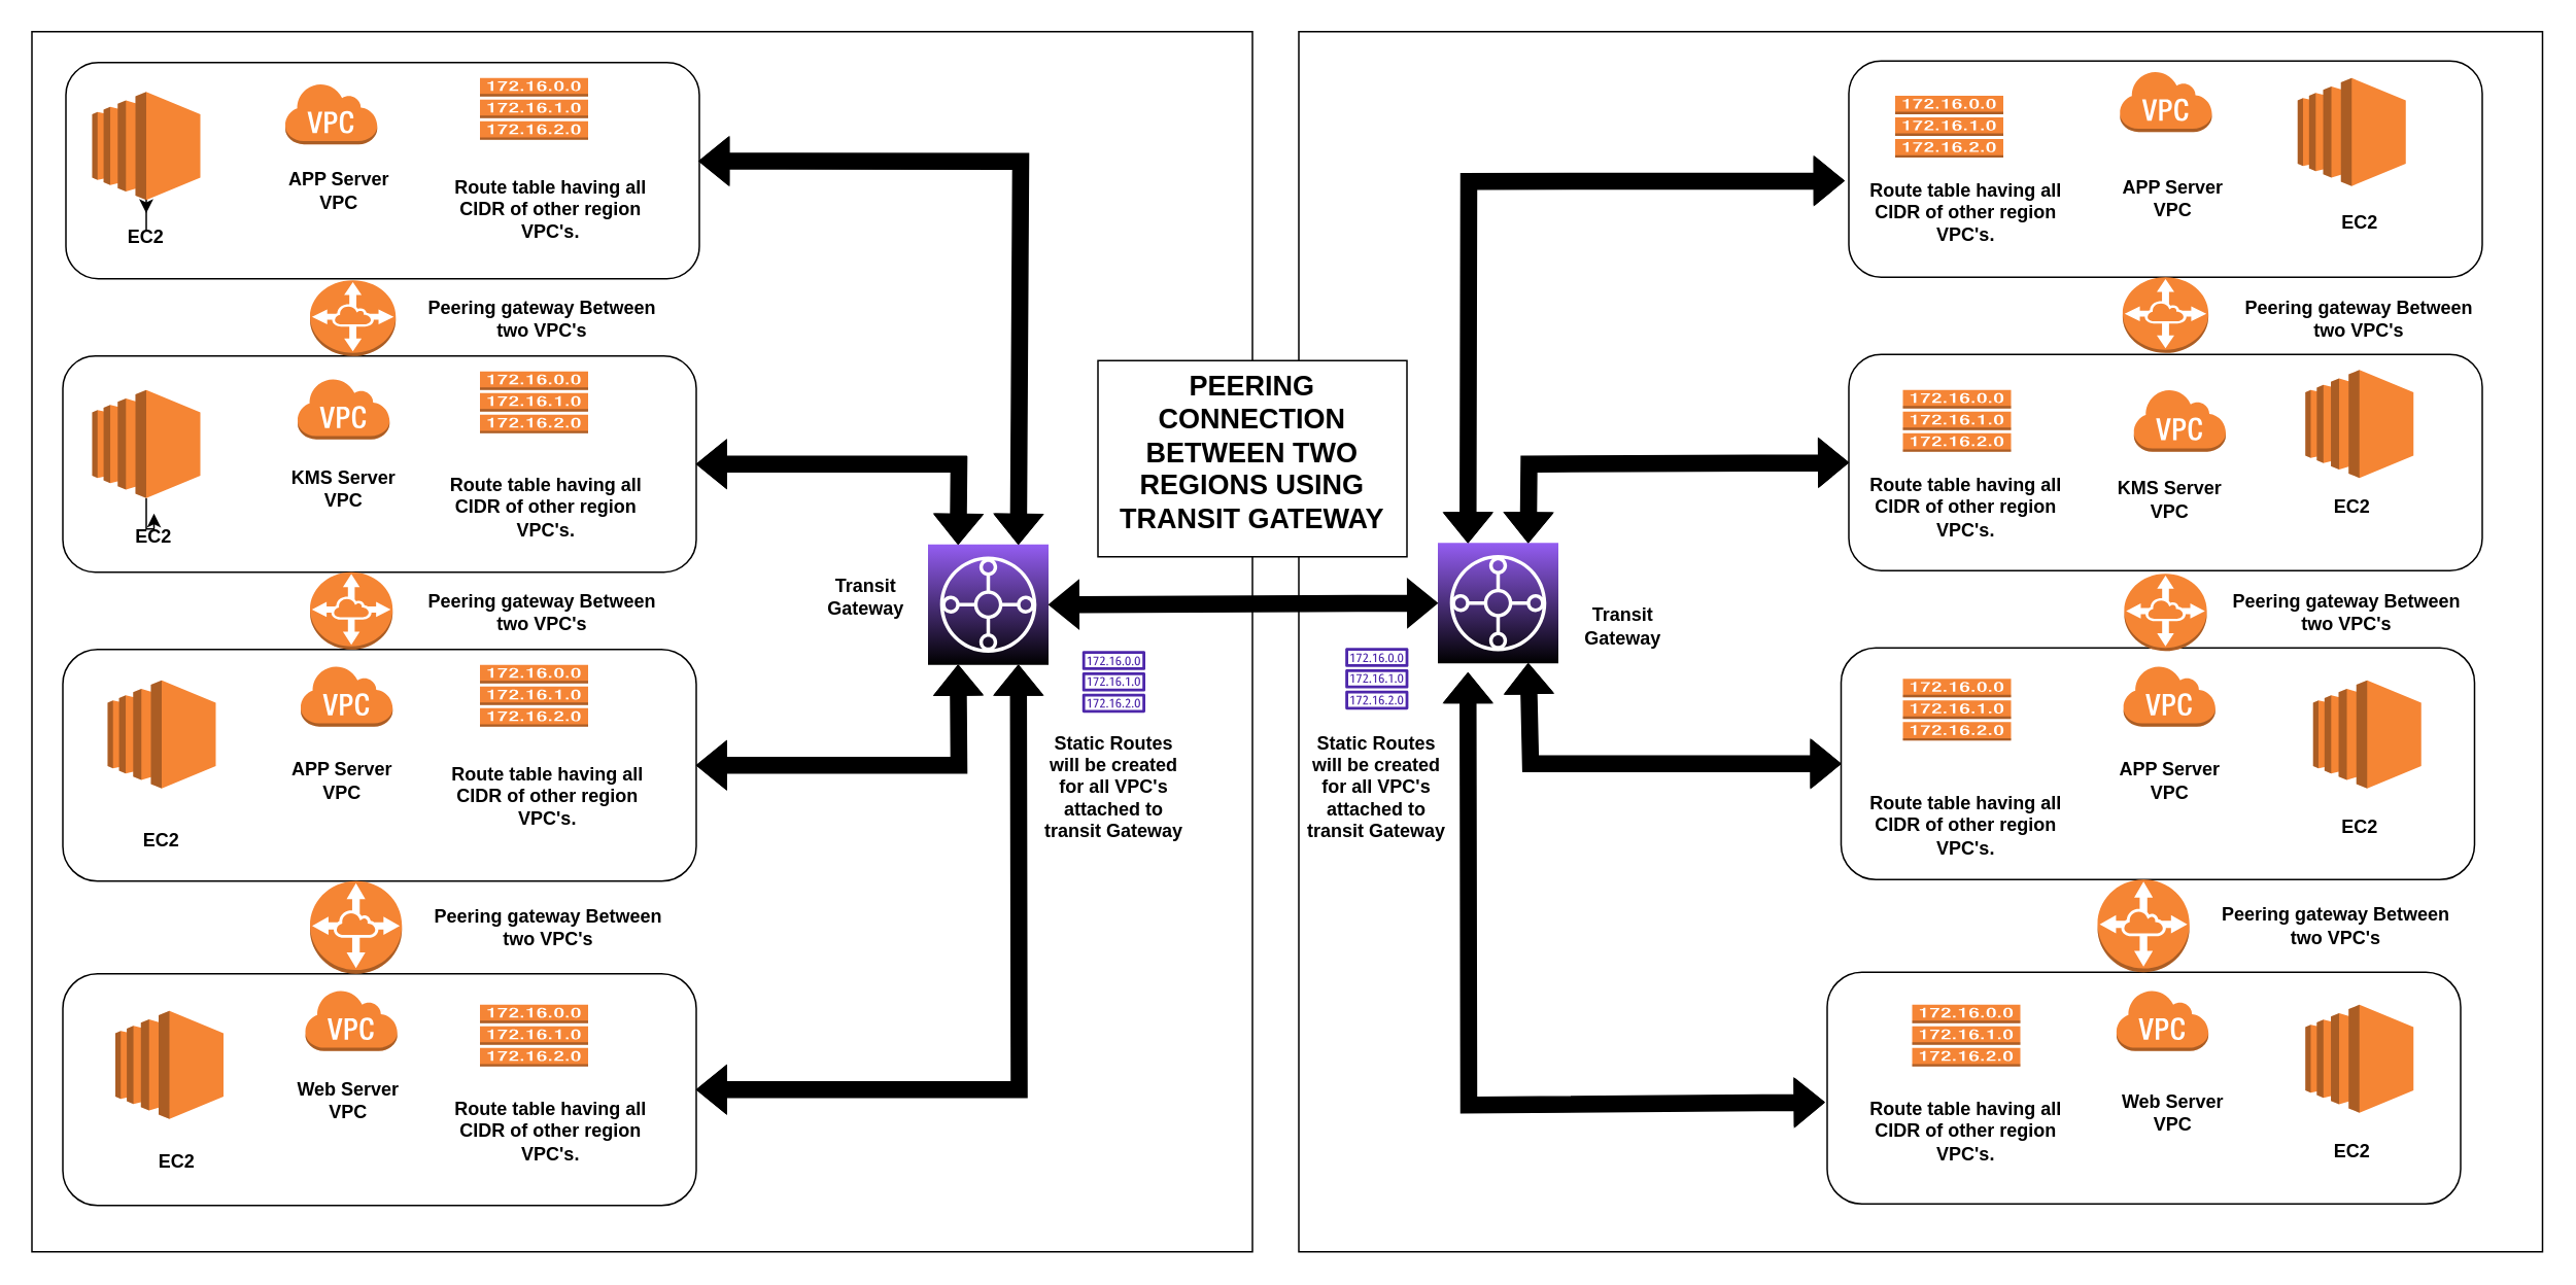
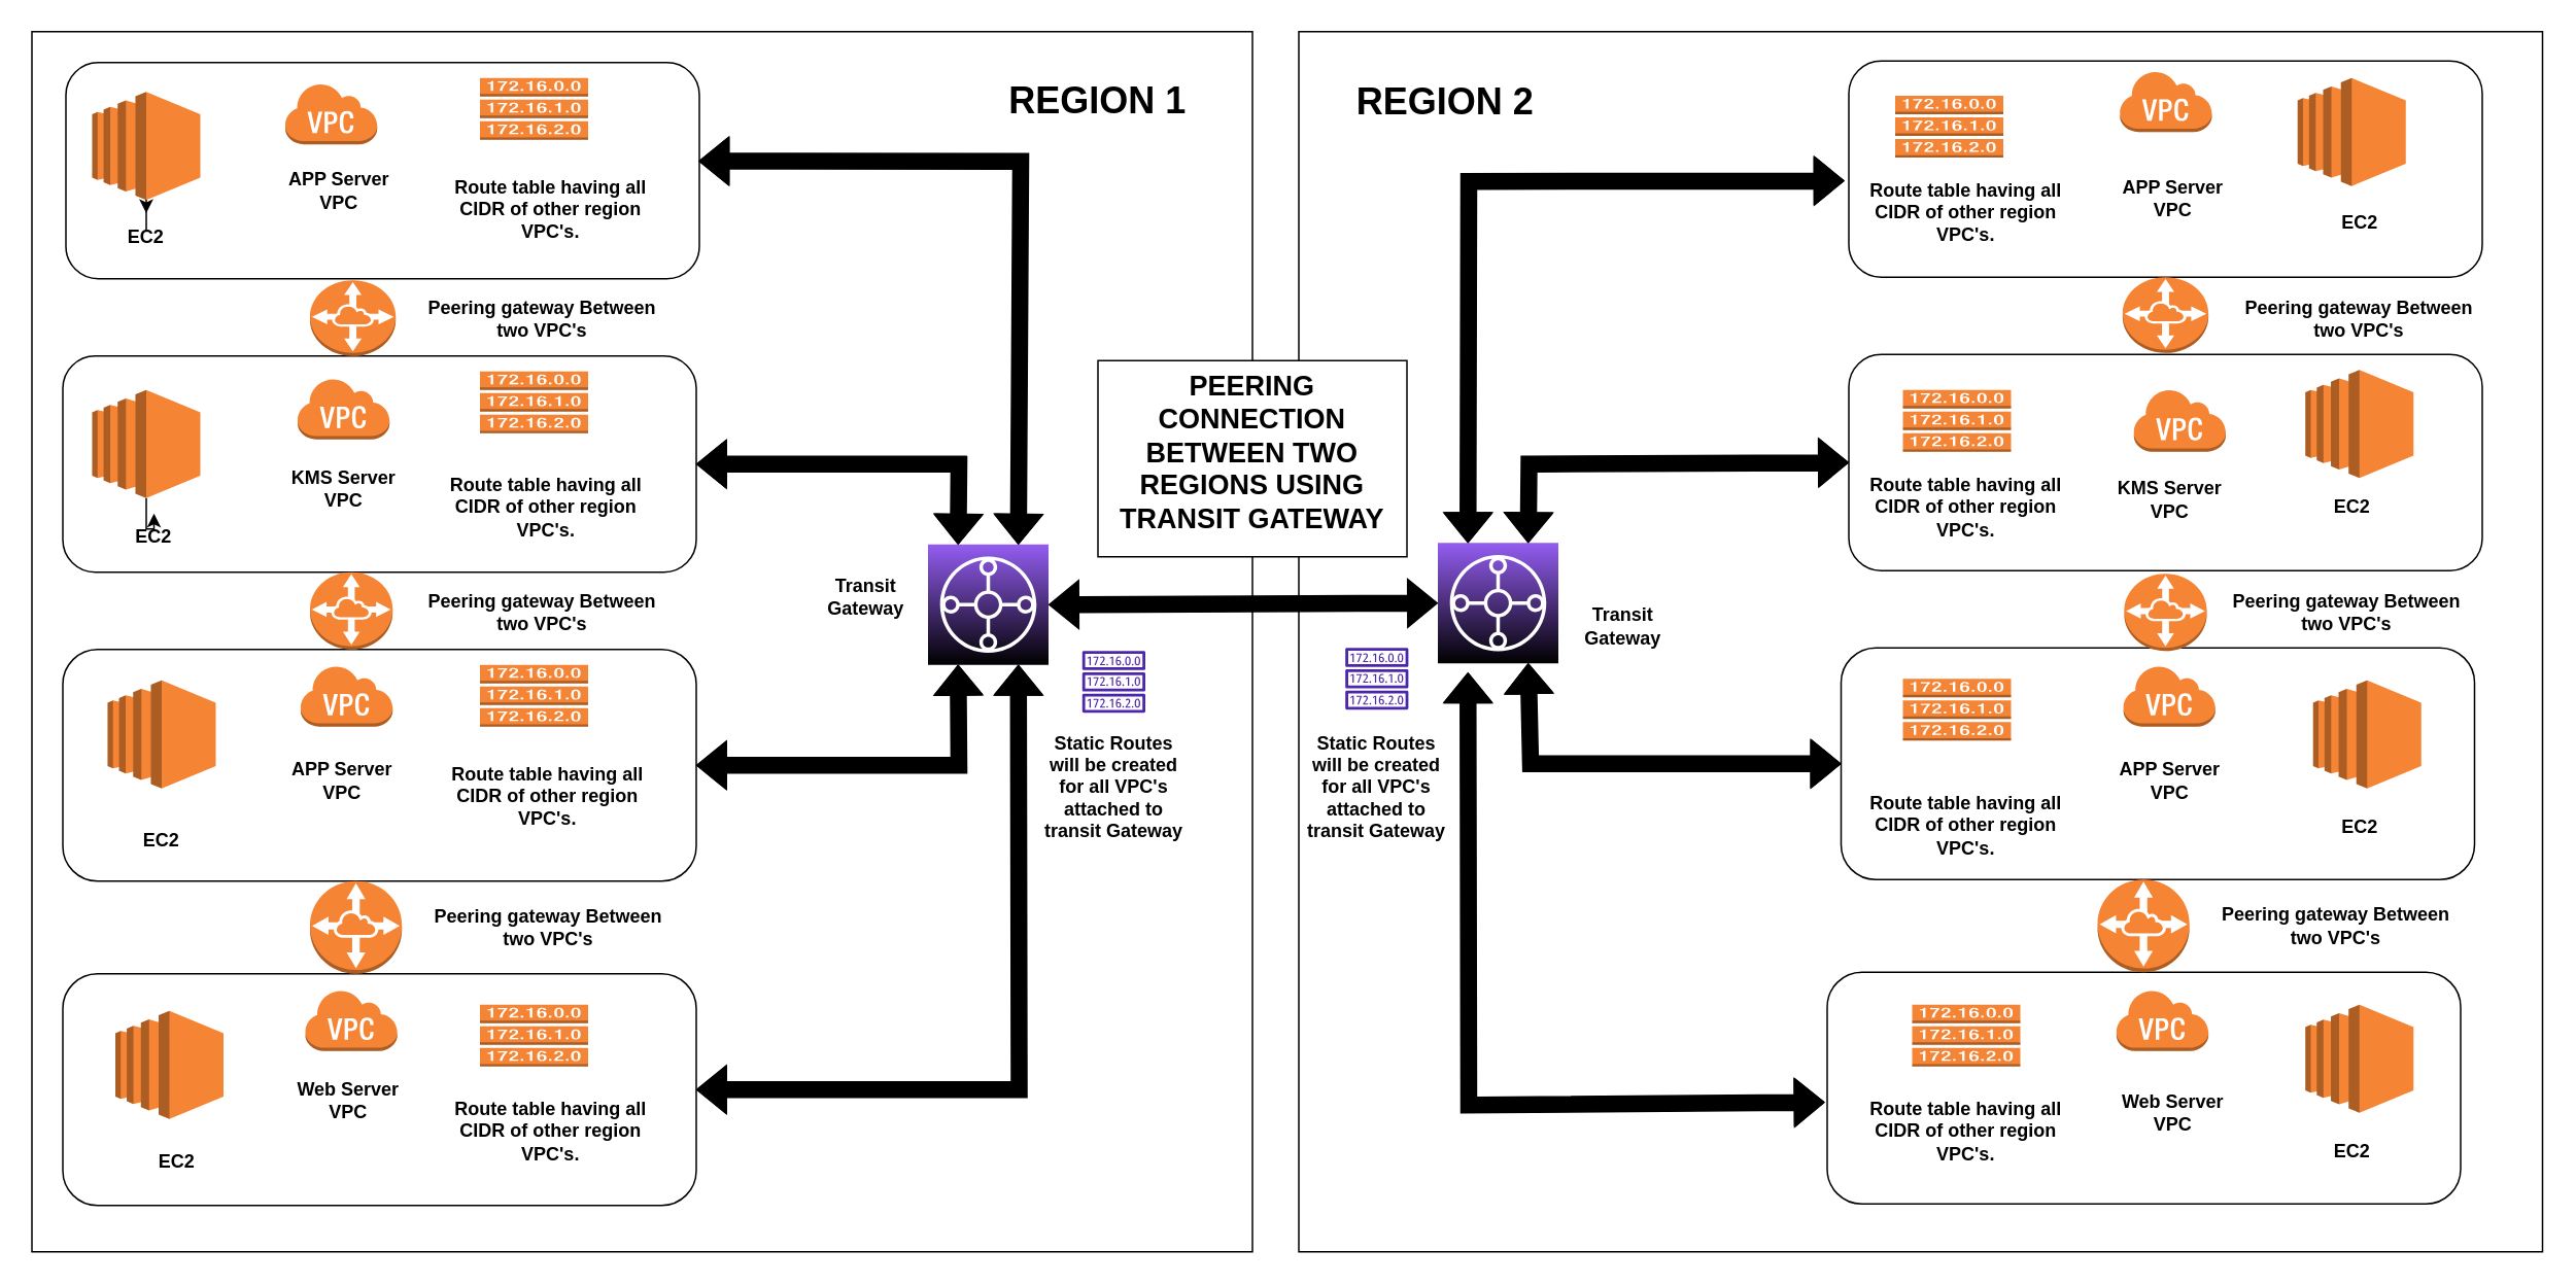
+ <mxCell id="86" value="&lt;b&gt;&lt;font style=&quot;font-size: 24px;&quot;&gt;REGION 1&lt;/font&gt;&lt;/b&gt;" style="text;html=1;strokeColor=none;fillColor=none;align=center;verticalAlign=middle;whiteSpace=wrap;rounded=0;" vertex="1" parent="1"><mxGeometry x="610" y="20" width="200" height="90" as="geometry" /></mxCell>
+ <mxCell id="87" value="&lt;b&gt;&lt;font style=&quot;font-size: 24px;&quot;&gt;REGION 2&lt;/font&gt;&lt;/b&gt;" style="text;html=1;strokeColor=none;fillColor=none;align=center;verticalAlign=middle;whiteSpace=wrap;rounded=0;" vertex="1" parent="1"><mxGeometry x="840" y="20" width="190" height="91" as="geometry" /></mxCell>
